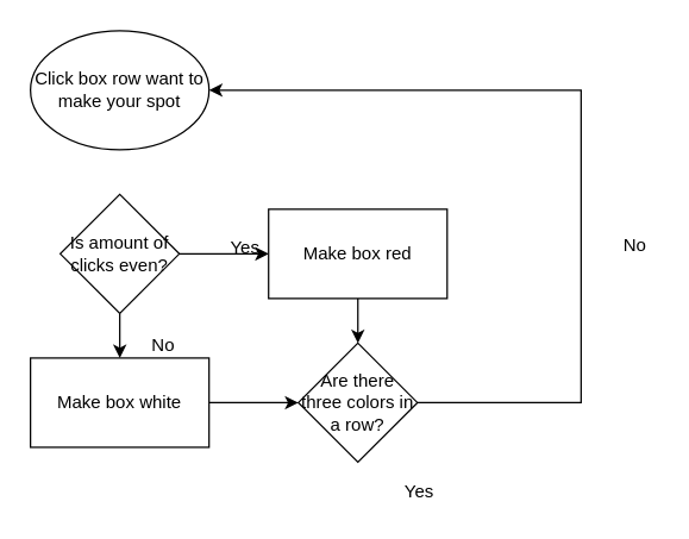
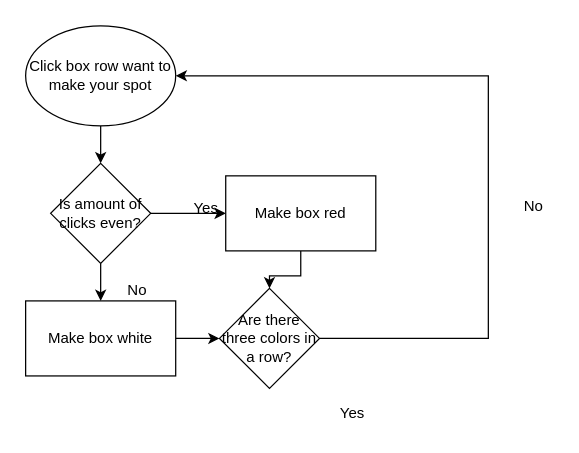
+ <mxCell id="2" style="edgeStyle=orthogonalEdgeStyle;rounded=0;orthogonalLoop=1;jettySize=auto;html=1;exitX=0.5;exitY=1;exitDx=0;exitDy=0;" edge="1" parent="1" source="3" target="6"><mxGeometry relative="1" as="geometry"><mxPoint x="80" y="140" as="targetPoint" /></mxGeometry></mxCell>
- <mxCell id="14" value="Are there three colors in a row?" style="rhombus;whiteSpace=wrap;html=1;" vertex="1" parent="1"><mxGeometry x="200" y="230" width="80" height="80" as="geometry" /></mxCell>
+ <mxCell id="14" value="Are there three colors in a row?" style="rhombus;whiteSpace=wrap;html=1;" vertex="1" parent="1"><mxGeometry x="175" y="230" width="80" height="80" as="geometry" /></mxCell>
